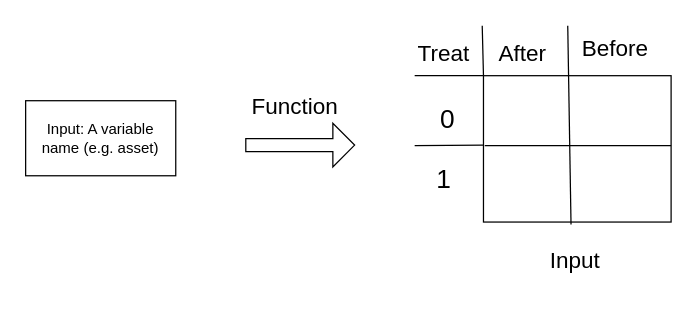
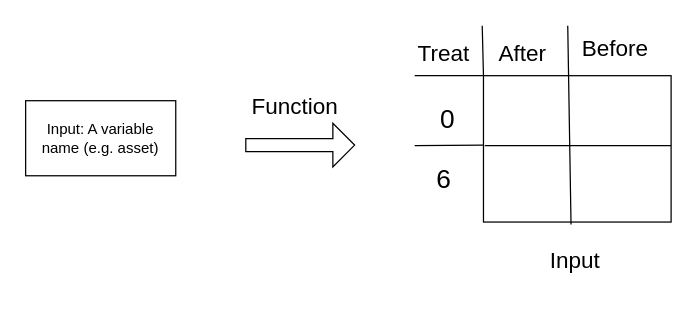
- <mxCell id="14" value="1" style="text;html=1;align=center;verticalAlign=middle;resizable=0;points=[];autosize=1;strokeColor=none;fillColor=none;fontSize=21;" vertex="1" parent="1"><mxGeometry x="339" y="123" width="30" height="37" as="geometry" /></mxCell>
+ <mxCell id="14" value="6" style="text;html=1;align=center;verticalAlign=middle;resizable=0;points=[];autosize=1;strokeColor=none;fillColor=none;fontSize=21;" vertex="1" parent="1"><mxGeometry x="339" y="123" width="30" height="37" as="geometry" /></mxCell>
